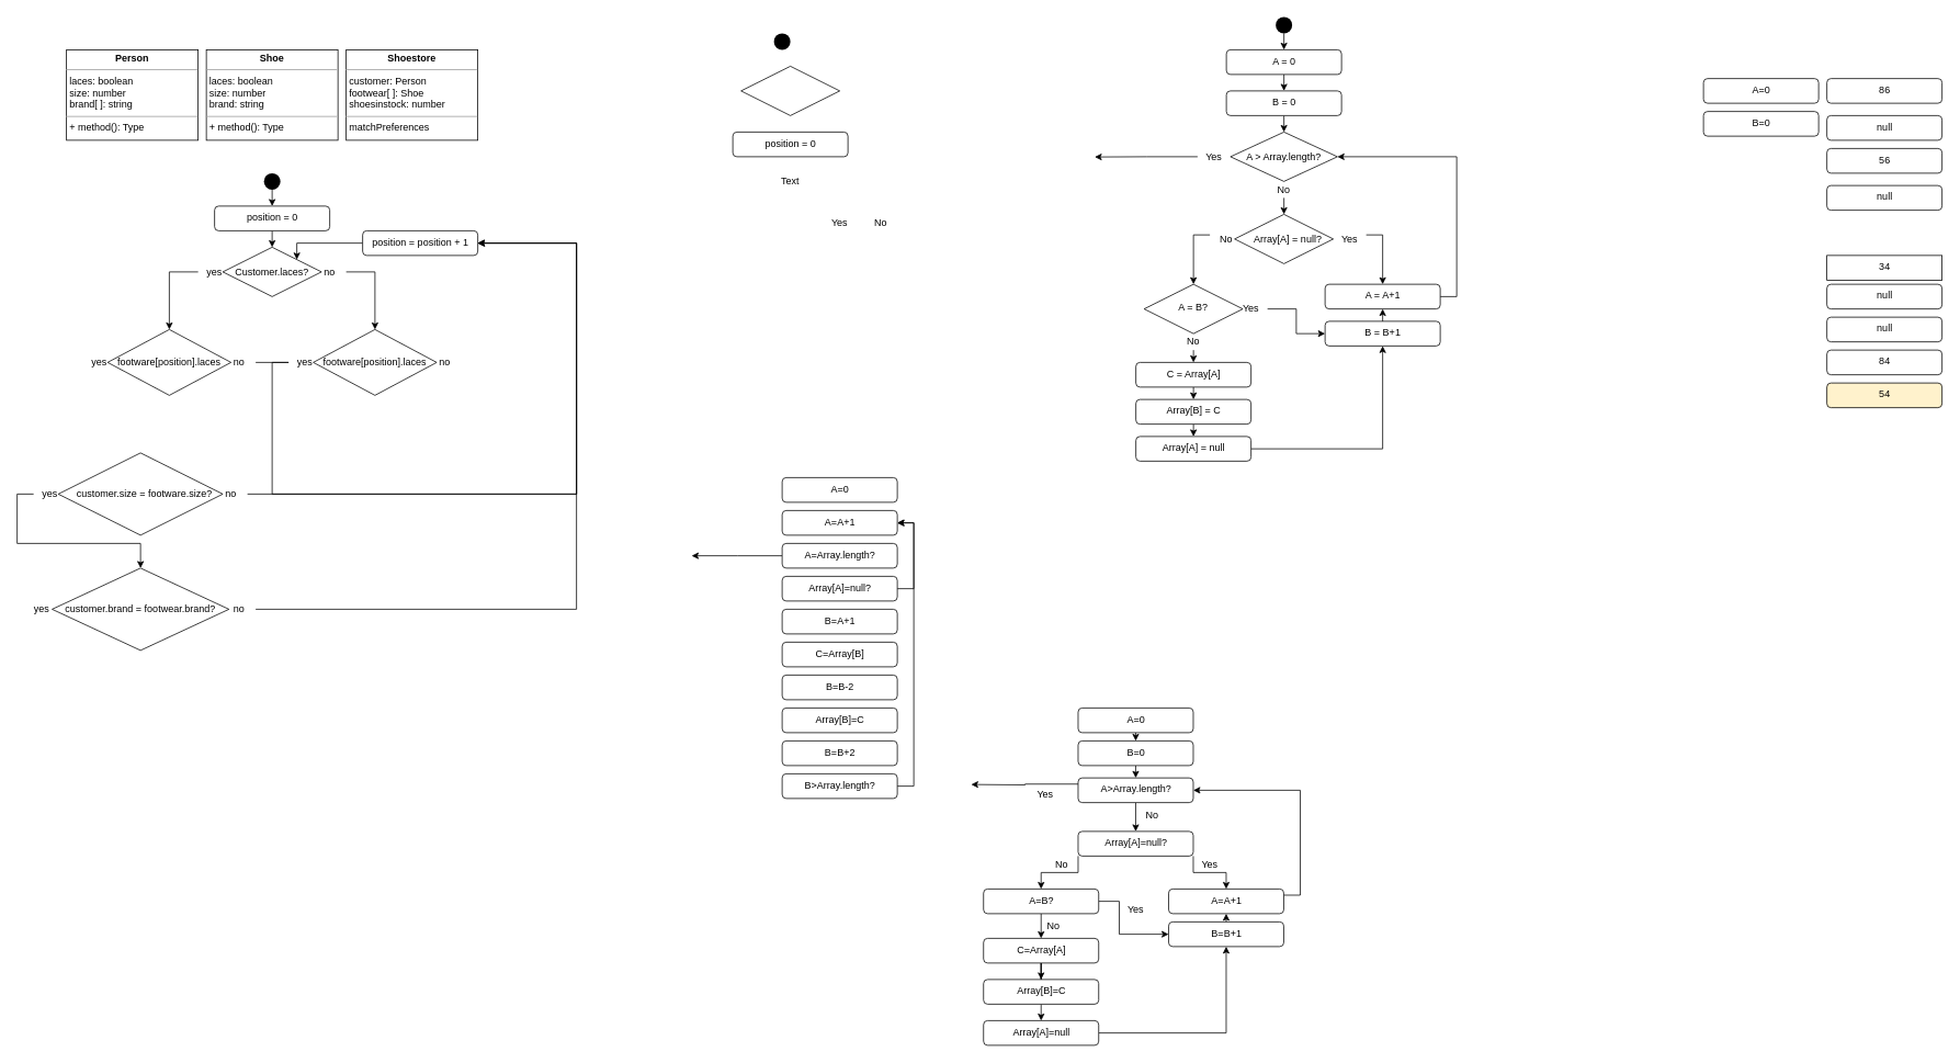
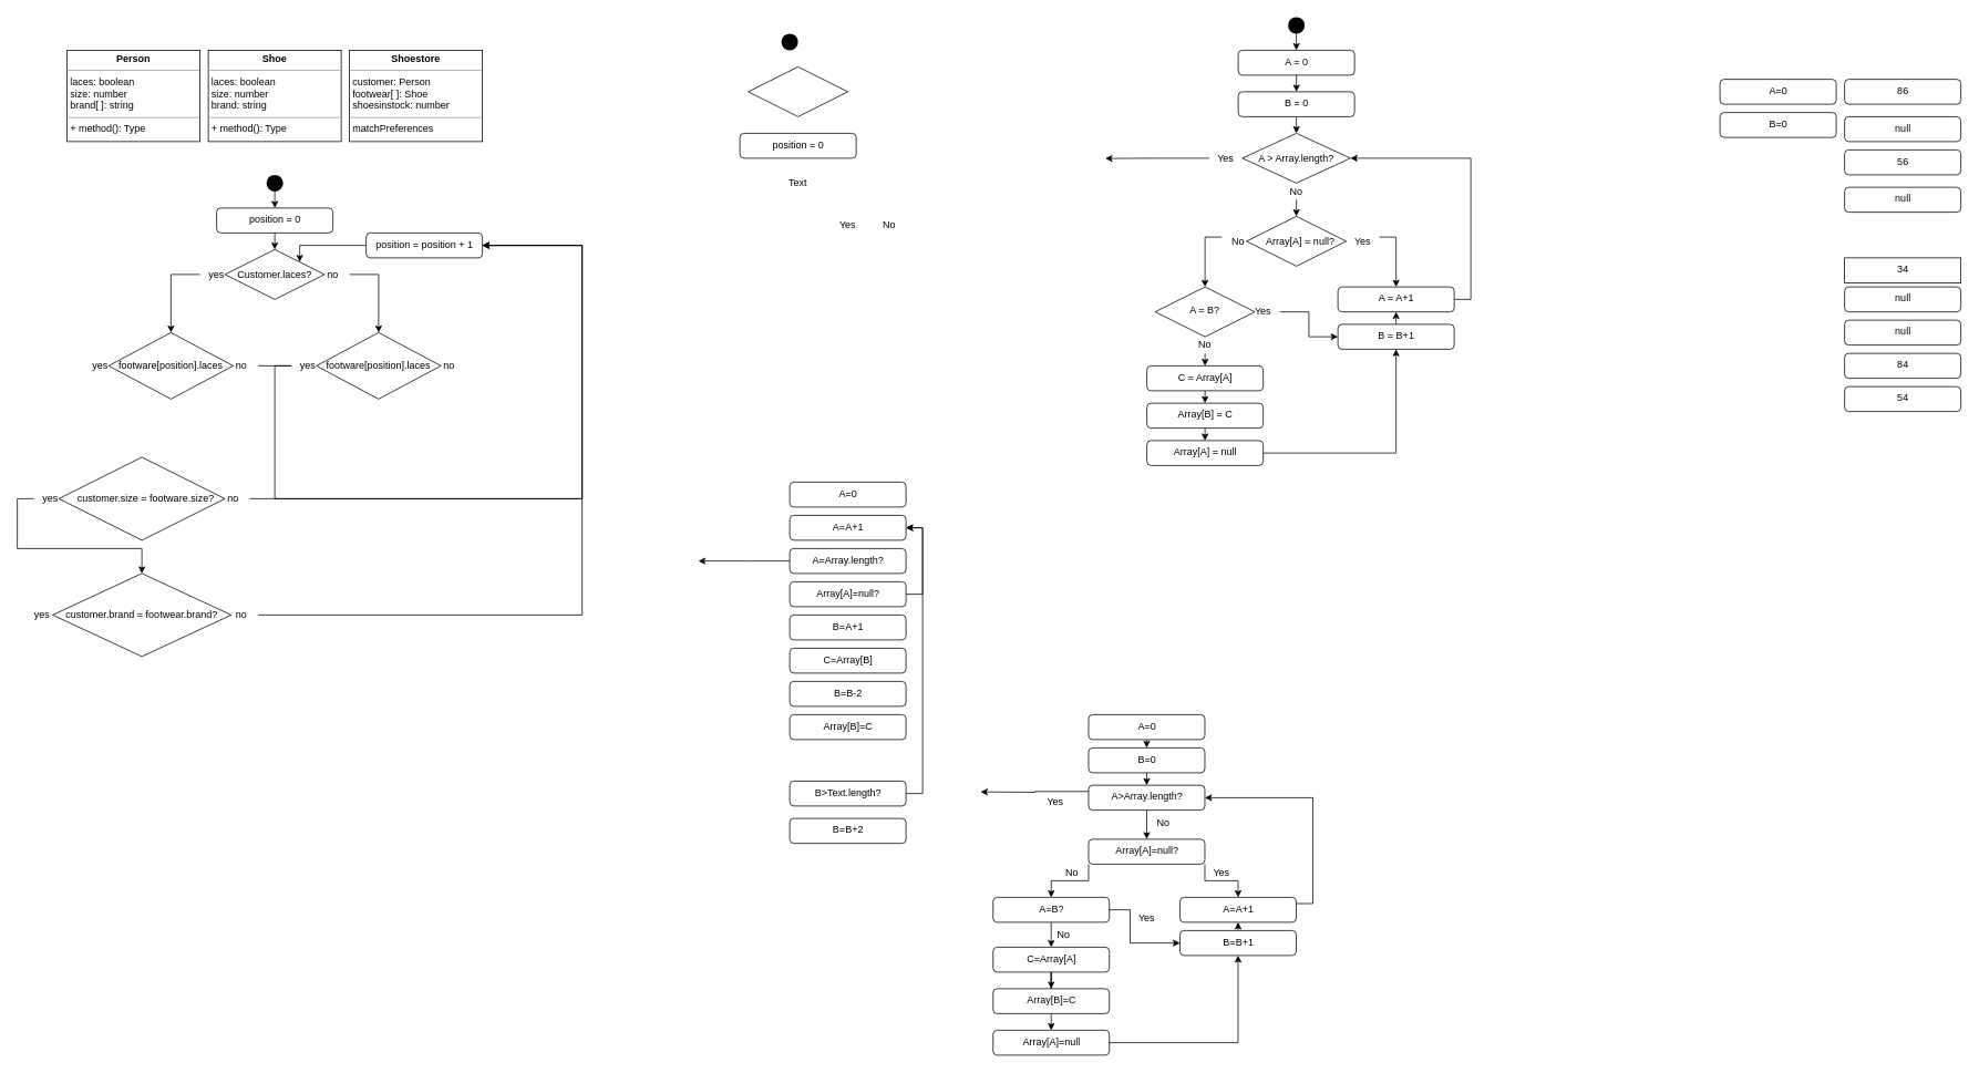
- <mxCell id="94" value="54" style="html=1;align=center;verticalAlign=top;rounded=1;absoluteArcSize=1;arcSize=10;dashed=0;fillColor=#fff2cc;" vertex="1" parent="1"><mxGeometry x="2220" y="465" width="140" height="30" as="geometry" /></mxCell>
+ <mxCell id="94" value="54" style="html=1;align=center;verticalAlign=top;rounded=1;absoluteArcSize=1;arcSize=10;dashed=0;" vertex="1" parent="1"><mxGeometry x="2220" y="465" width="140" height="30" as="geometry" /></mxCell>
- <mxCell id="56" value="B=B+2" style="html=1;align=center;verticalAlign=top;rounded=1;absoluteArcSize=1;arcSize=10;dashed=0;" vertex="1" parent="1"><mxGeometry x="950" y="900" width="140" height="30" as="geometry" /></mxCell>
+ <mxCell id="56" value="B=B+2" style="html=1;align=center;verticalAlign=top;rounded=1;absoluteArcSize=1;arcSize=10;dashed=0;" vertex="1" parent="1"><mxGeometry x="950" y="985" width="140" height="30" as="geometry" /></mxCell>
- <mxCell id="58" value="B&amp;gt;Array.length?" style="html=1;align=center;verticalAlign=top;rounded=1;absoluteArcSize=1;arcSize=10;dashed=0;" vertex="1" parent="1"><mxGeometry x="950" y="940" width="140" height="30" as="geometry" /></mxCell>
+ <mxCell id="58" value="B&amp;gt;Text.length?" style="html=1;align=center;verticalAlign=top;rounded=1;absoluteArcSize=1;arcSize=10;dashed=0;" vertex="1" parent="1"><mxGeometry x="950" y="940" width="140" height="30" as="geometry" /></mxCell>
